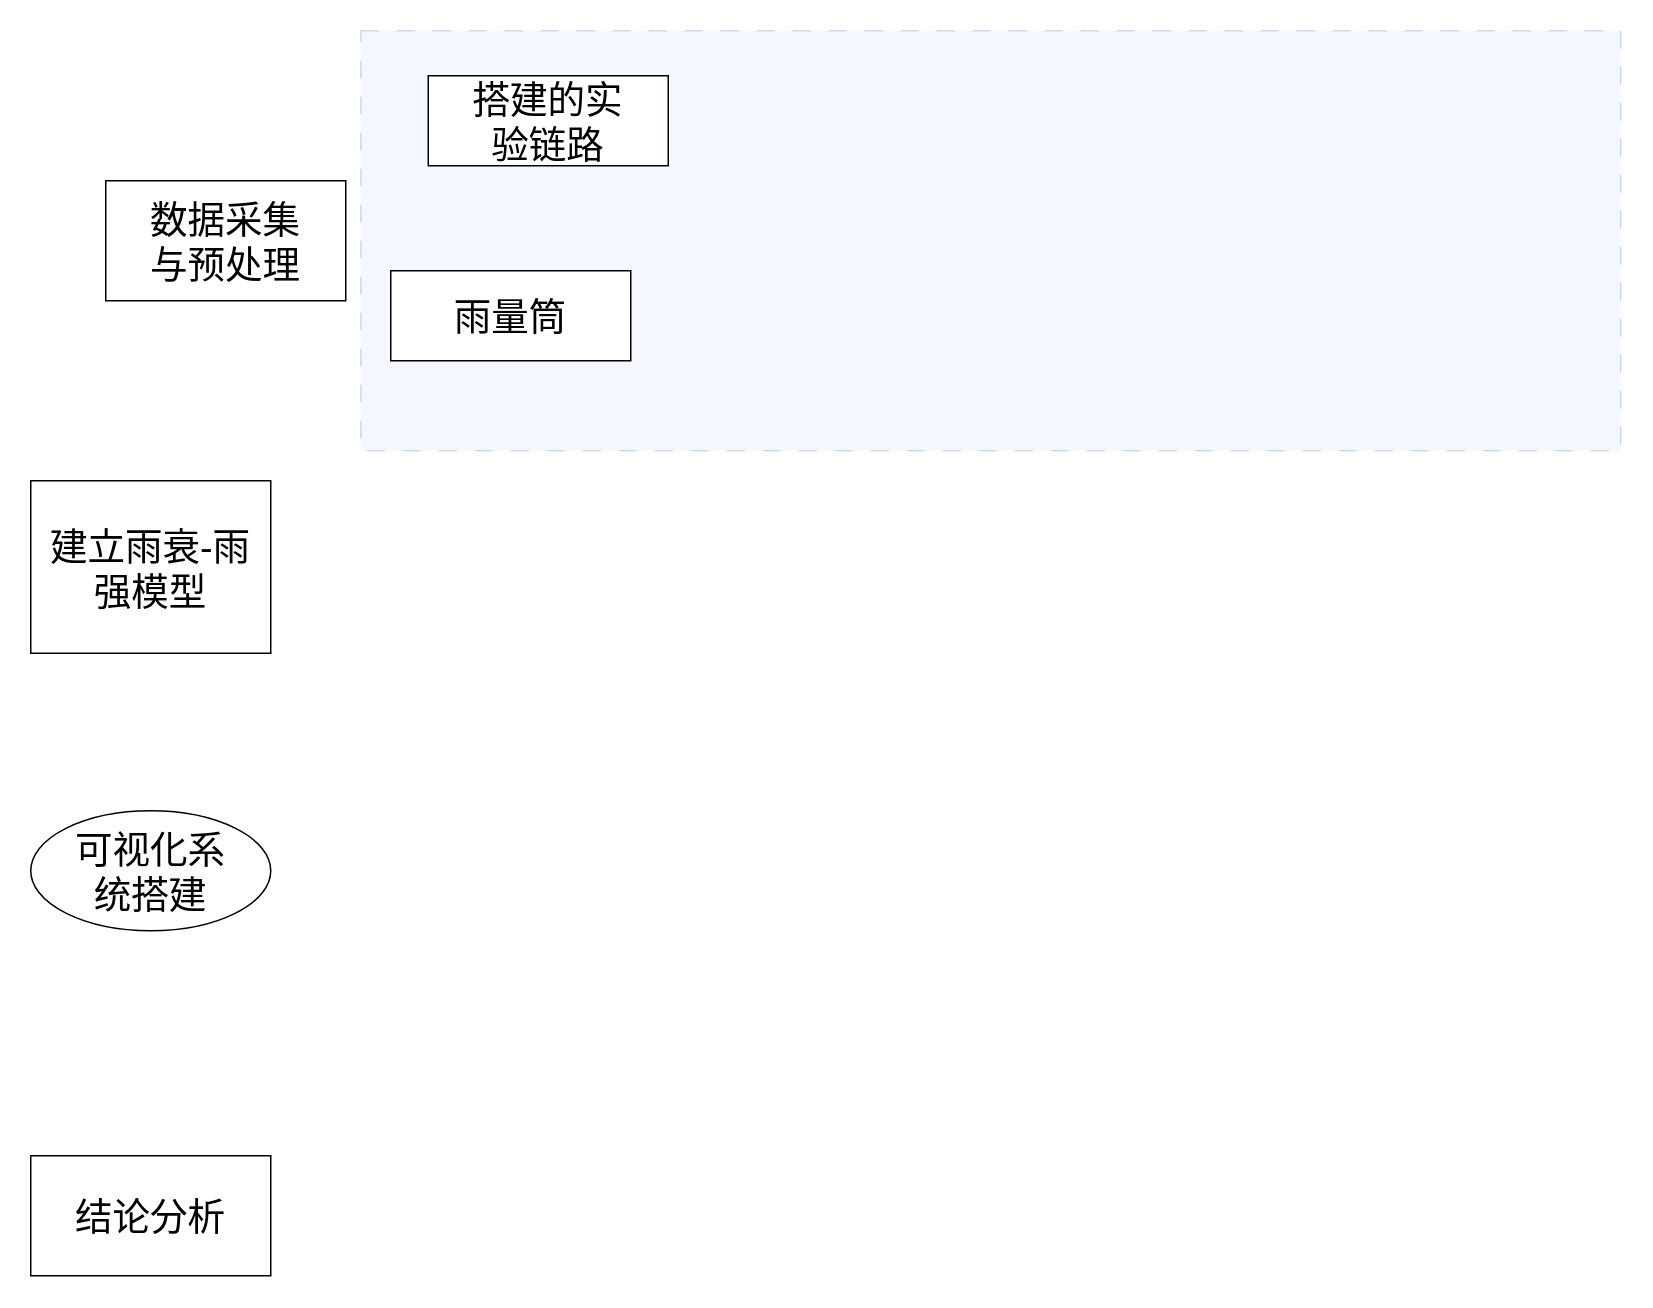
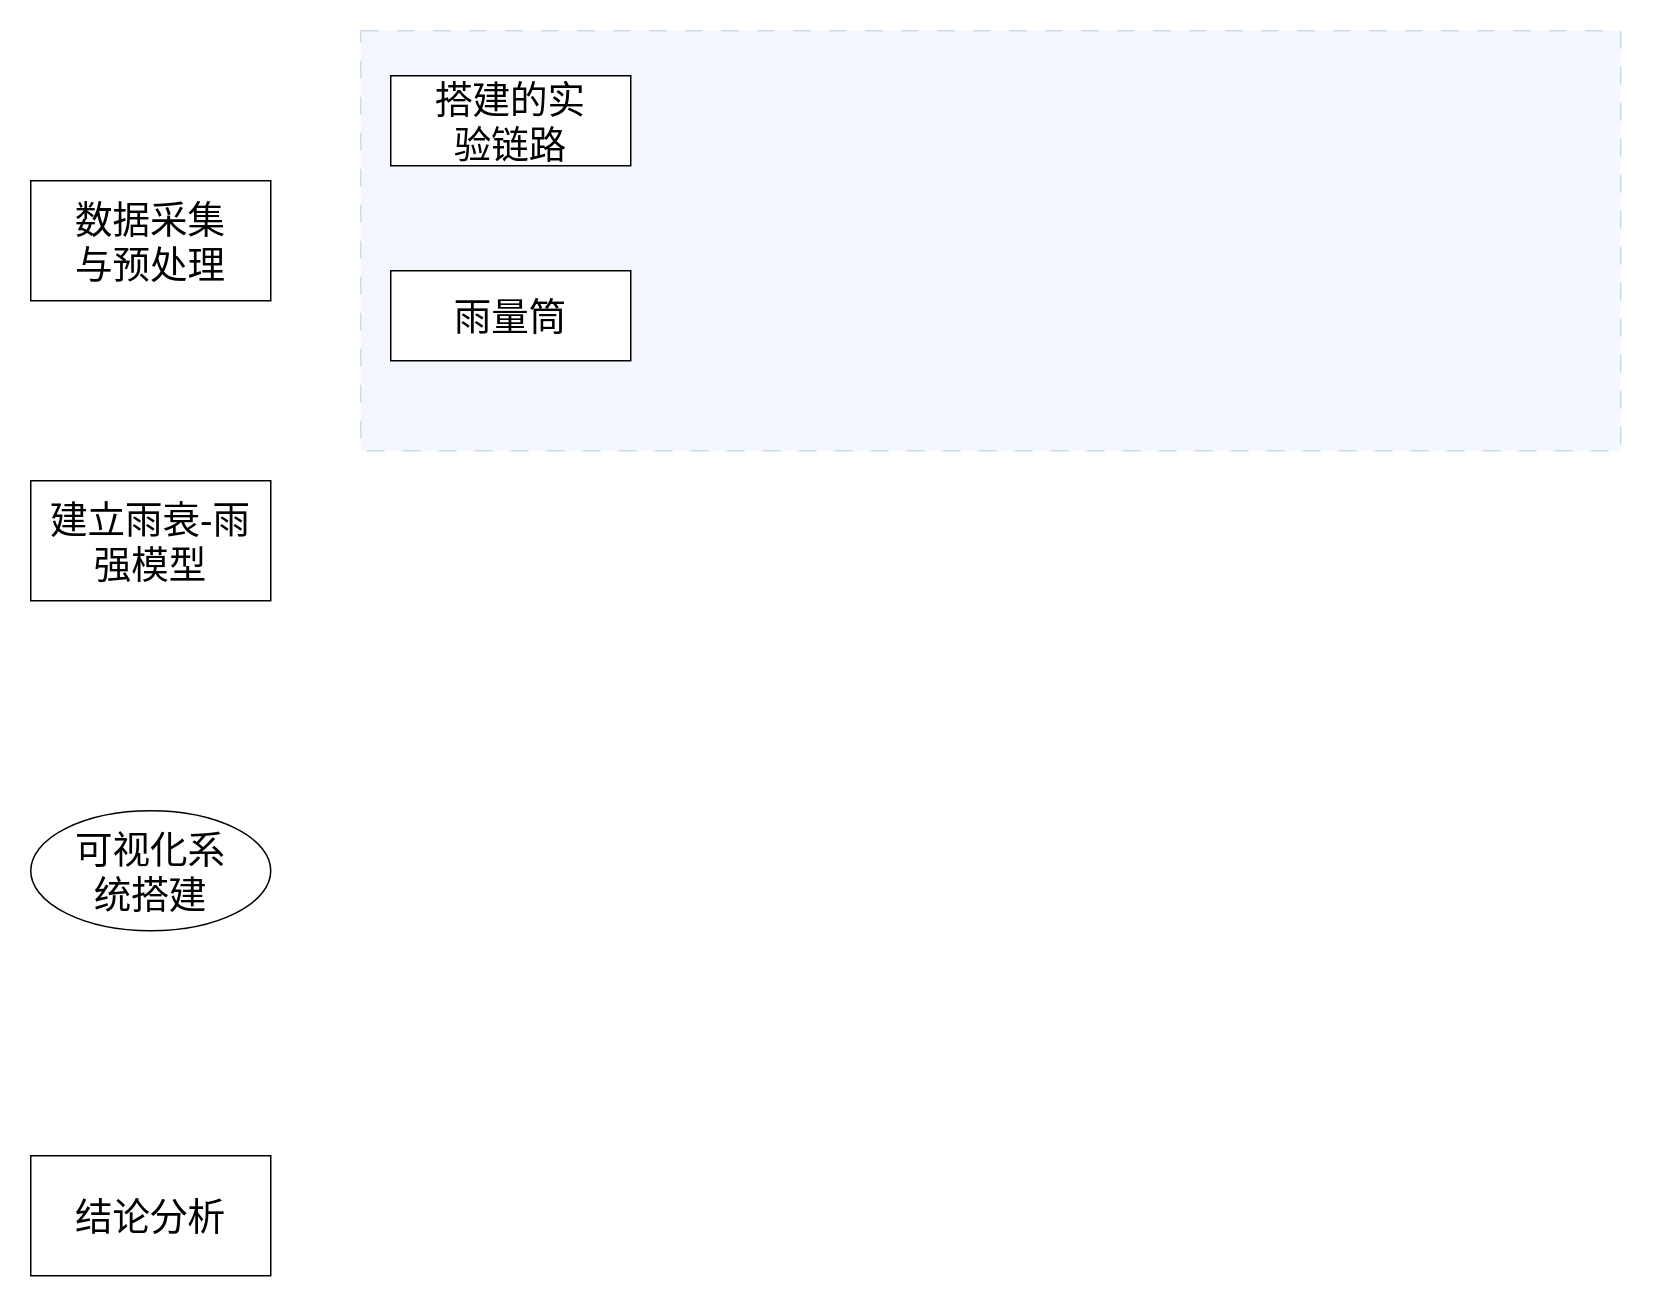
- <mxCell id="7" value="&lt;span style=&quot;font-size: 25px;&quot;&gt;搭建的实&lt;/span&gt;&lt;div&gt;&lt;span style=&quot;font-size: 25px;&quot;&gt;验链路&lt;/span&gt;&lt;/div&gt;" style="rounded=0;whiteSpace=wrap;html=1;" vertex="1" parent="1"><mxGeometry x="285" y="50" width="160" height="60" as="geometry" /></mxCell>
+ <mxCell id="7" value="&lt;span style=&quot;font-size: 25px;&quot;&gt;搭建的实&lt;/span&gt;&lt;div&gt;&lt;span style=&quot;font-size: 25px;&quot;&gt;验链路&lt;/span&gt;&lt;/div&gt;" style="rounded=0;whiteSpace=wrap;html=1;" vertex="1" parent="1"><mxGeometry x="260" y="50" width="160" height="60" as="geometry" /></mxCell>
- <mxCell id="2" value="&lt;font style=&quot;font-size: 25px;&quot;&gt;数据采集&lt;/font&gt;&lt;div&gt;&lt;span style=&quot;font-size: 25px; background-color: initial;&quot;&gt;与预处理&lt;/span&gt;&lt;/div&gt;" style="rounded=0;whiteSpace=wrap;html=1;" vertex="1" parent="1"><mxGeometry x="70" y="120" width="160" height="80" as="geometry" /></mxCell>
+ <mxCell id="2" value="&lt;font style=&quot;font-size: 25px;&quot;&gt;数据采集&lt;/font&gt;&lt;div&gt;&lt;span style=&quot;font-size: 25px; background-color: initial;&quot;&gt;与预处理&lt;/span&gt;&lt;/div&gt;" style="rounded=0;whiteSpace=wrap;html=1;" vertex="1" parent="1"><mxGeometry x="20" y="120" width="160" height="80" as="geometry" /></mxCell>
- <mxCell id="3" value="&lt;span style=&quot;font-size: 25px;&quot;&gt;建立雨衰-雨强模型&lt;/span&gt;" style="rounded=0;whiteSpace=wrap;html=1;" vertex="1" parent="1"><mxGeometry x="20" y="320" width="160" height="115" as="geometry" /></mxCell>
+ <mxCell id="3" value="&lt;span style=&quot;font-size: 25px;&quot;&gt;建立雨衰-雨强模型&lt;/span&gt;" style="rounded=0;whiteSpace=wrap;html=1;" vertex="1" parent="1"><mxGeometry x="20" y="320" width="160" height="80" as="geometry" /></mxCell>
